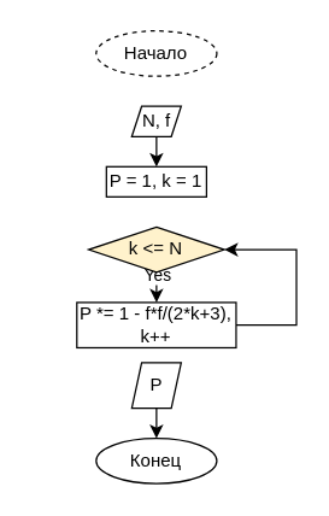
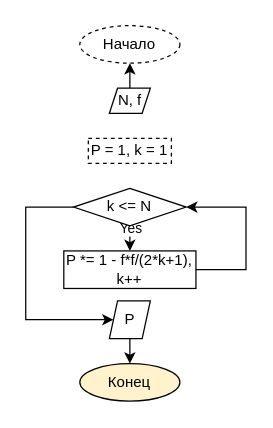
- <mxCell id="3" style="edgeStyle=orthogonalEdgeStyle;rounded=0;orthogonalLoop=1;jettySize=auto;html=1;entryX=0.5;entryY=0;entryDx=0;entryDy=0;" edge="1" parent="1" source="4" target="10"><mxGeometry relative="1" as="geometry" /></mxCell>
+ <mxCell id="3" style="edgeStyle=orthogonalEdgeStyle;rounded=0;orthogonalLoop=1;jettySize=auto;html=1;" edge="1" parent="1" source="4" target="2"><mxGeometry relative="1" as="geometry" /></mxCell>
- <mxCell id="10" value="P = 1, k = 1" style="rounded=0;whiteSpace=wrap;html=1;fontFamily=Helvetica;fontSize=12;fontColor=#000000;align=center;strokeColor=#000000;fillColor=#ffffff;" vertex="1" parent="1"><mxGeometry x="70" y="110" width="66.38" height="20" as="geometry" /></mxCell>
+ <mxCell id="10" value="P = 1, k = 1" style="rounded=0;whiteSpace=wrap;html=1;fontFamily=Helvetica;fontSize=12;fontColor=#000000;align=center;strokeColor=#000000;fillColor=#ffffff;dashed=1;" vertex="1" parent="1"><mxGeometry x="70" y="110" width="66.38" height="20" as="geometry" /></mxCell>
- <mxCell id="9" value="k &amp;lt;= N" style="rhombus;whiteSpace=wrap;html=1;fillColor=#fff2cc;" vertex="1" parent="1"><mxGeometry x="58.19" y="150" width="90" height="30" as="geometry" /></mxCell>
+ <mxCell id="9" value="k &amp;lt;= N" style="rhombus;whiteSpace=wrap;html=1;" vertex="1" parent="1"><mxGeometry x="58.19" y="150" width="90" height="30" as="geometry" /></mxCell>
- <mxCell id="12" value="P *= 1 - f*f/(2*k+3),&lt;br&gt;k++" style="rounded=0;whiteSpace=wrap;html=1;fontFamily=Helvetica;fontSize=12;fontColor=#000000;align=center;strokeColor=#000000;fillColor=#ffffff;" vertex="1" parent="1"><mxGeometry x="50.41" y="200" width="105.59" height="30" as="geometry" /></mxCell>
+ <mxCell id="12" value="P *= 1 - f*f/(2*k+1),&lt;br&gt;k++" style="rounded=0;whiteSpace=wrap;html=1;fontFamily=Helvetica;fontSize=12;fontColor=#000000;align=center;strokeColor=#000000;fillColor=#ffffff;" vertex="1" parent="1"><mxGeometry x="50.41" y="200" width="105.59" height="30" as="geometry" /></mxCell>
+ <mxCell id="8" style="edgeStyle=orthogonalEdgeStyle;rounded=0;orthogonalLoop=1;jettySize=auto;html=1;entryX=0;entryY=0.5;entryDx=0;entryDy=0;" edge="1" parent="1" source="9" target="14"><mxGeometry relative="1" as="geometry"><Array as="points"><mxPoint x="20" y="165" /><mxPoint x="20" y="255" /></Array></mxGeometry></mxCell>
- <mxCell id="5" value="Конец" style="ellipse;whiteSpace=wrap;html=1;" vertex="1" parent="1"><mxGeometry x="63.2" y="290" width="80" height="30" as="geometry" /></mxCell>
+ <mxCell id="5" value="Конец" style="ellipse;whiteSpace=wrap;html=1;fillColor=#fff2cc;" vertex="1" parent="1"><mxGeometry x="63.2" y="290" width="80" height="30" as="geometry" /></mxCell>
